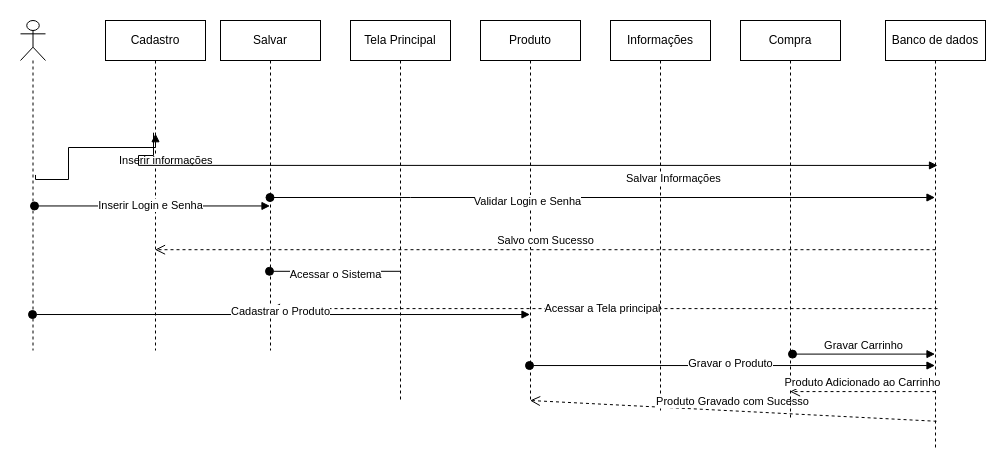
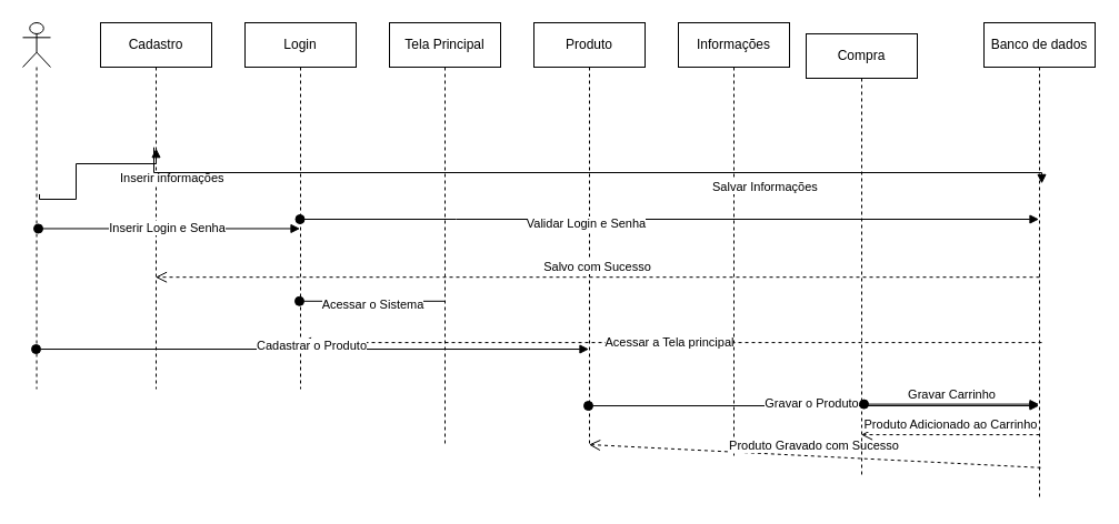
- <mxCell id="3" value="Salvar" style="shape=umlLifeline;perimeter=lifelinePerimeter;whiteSpace=wrap;html=1;container=1;dropTarget=0;collapsible=0;recursiveResize=0;outlineConnect=0;portConstraint=eastwest;newEdgeStyle={&quot;curved&quot;:0,&quot;rounded&quot;:0};" vertex="1" parent="1"><mxGeometry x="220" y="20" width="100" height="330" as="geometry" /></mxCell>
+ <mxCell id="3" value="Login" style="shape=umlLifeline;perimeter=lifelinePerimeter;whiteSpace=wrap;html=1;container=1;dropTarget=0;collapsible=0;recursiveResize=0;outlineConnect=0;portConstraint=eastwest;newEdgeStyle={&quot;curved&quot;:0,&quot;rounded&quot;:0};" vertex="1" parent="1"><mxGeometry x="220" y="20" width="100" height="330" as="geometry" /></mxCell>
- <mxCell id="2" value="Cadastro" style="shape=umlLifeline;perimeter=lifelinePerimeter;whiteSpace=wrap;html=1;container=1;dropTarget=0;collapsible=0;recursiveResize=0;outlineConnect=0;portConstraint=eastwest;newEdgeStyle={&quot;curved&quot;:0,&quot;rounded&quot;:0};" vertex="1" parent="1"><mxGeometry x="105" y="20" width="100" height="330" as="geometry" /></mxCell>
+ <mxCell id="2" value="Cadastro" style="shape=umlLifeline;perimeter=lifelinePerimeter;whiteSpace=wrap;html=1;container=1;dropTarget=0;collapsible=0;recursiveResize=0;outlineConnect=0;portConstraint=eastwest;newEdgeStyle={&quot;curved&quot;:0,&quot;rounded&quot;:0};" vertex="1" parent="1"><mxGeometry x="90" y="20" width="100" height="330" as="geometry" /></mxCell>
- <mxCell id="19" value="Compra" style="shape=umlLifeline;perimeter=lifelinePerimeter;whiteSpace=wrap;html=1;container=1;dropTarget=0;collapsible=0;recursiveResize=0;outlineConnect=0;portConstraint=eastwest;newEdgeStyle={&quot;curved&quot;:0,&quot;rounded&quot;:0};" vertex="1" parent="1"><mxGeometry x="740" y="20" width="100" height="400" as="geometry" /></mxCell>
+ <mxCell id="19" value="Compra" style="shape=umlLifeline;perimeter=lifelinePerimeter;whiteSpace=wrap;html=1;container=1;dropTarget=0;collapsible=0;recursiveResize=0;outlineConnect=0;portConstraint=eastwest;newEdgeStyle={&quot;curved&quot;:0,&quot;rounded&quot;:0};" vertex="1" parent="1"><mxGeometry x="725" y="30" width="100" height="400" as="geometry" /></mxCell>
